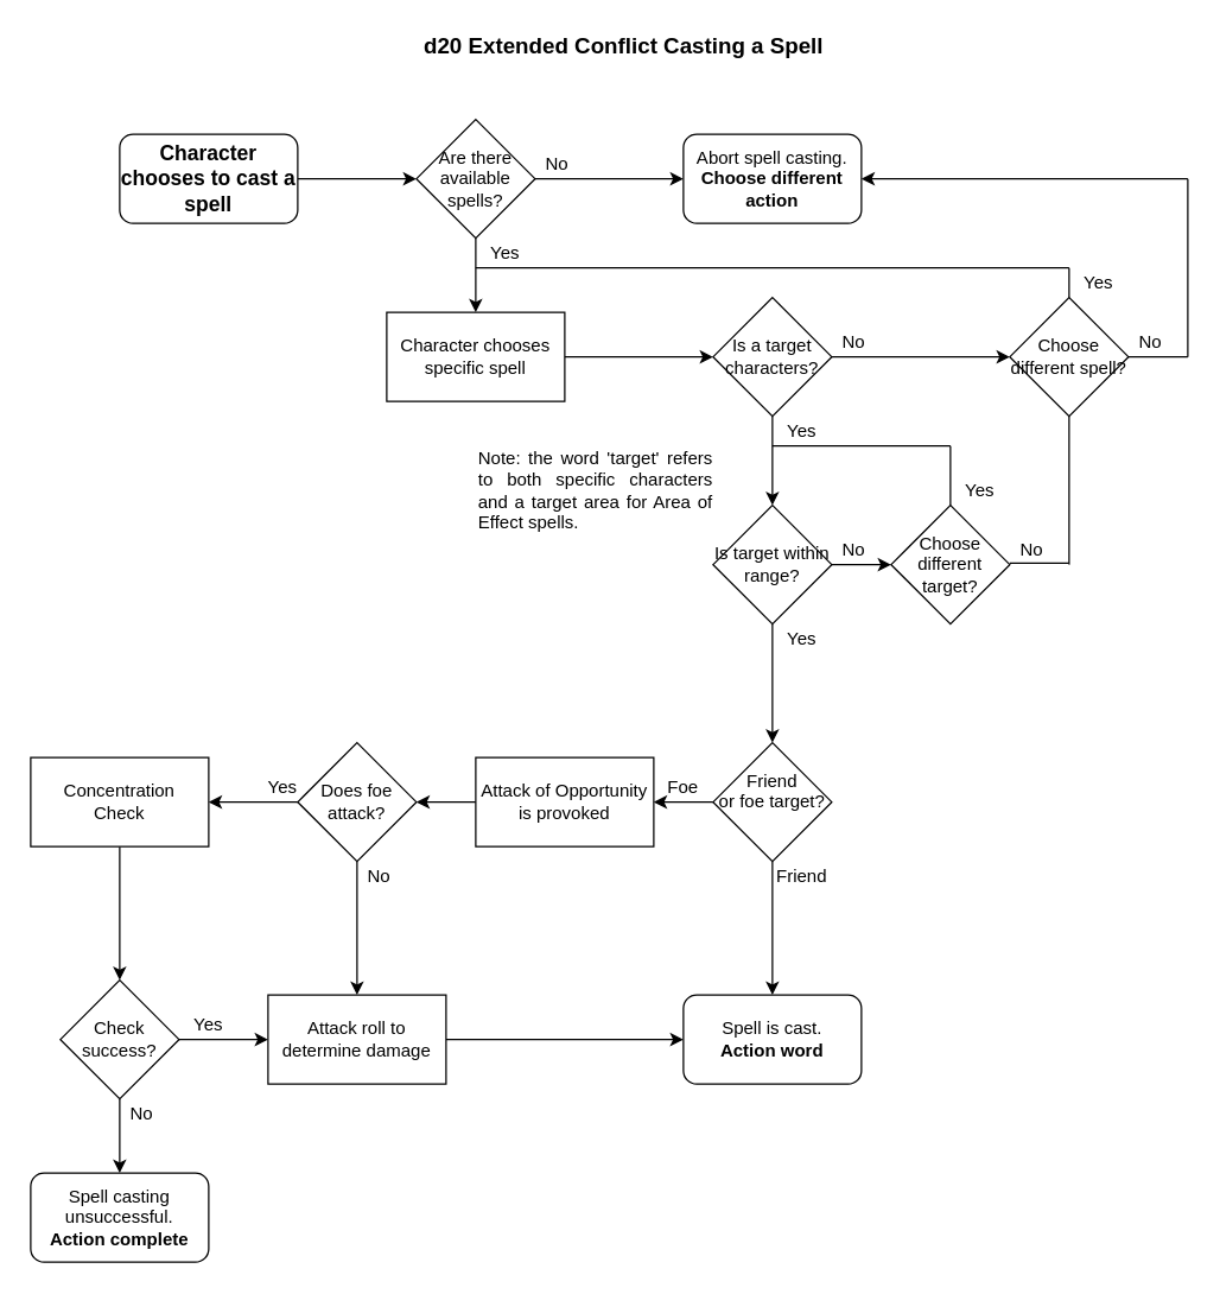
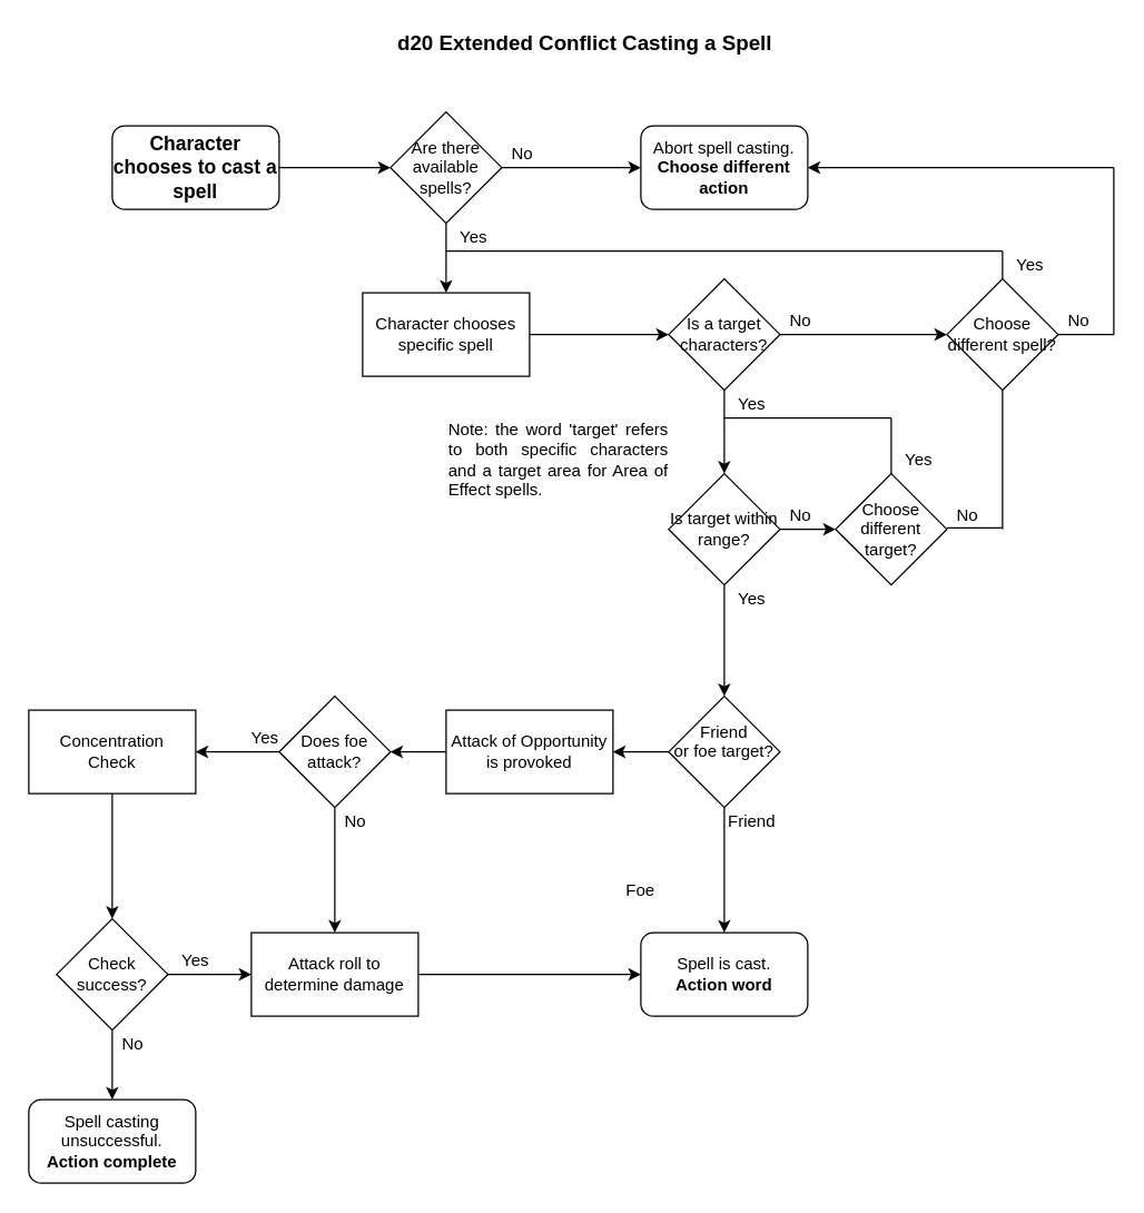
- <mxCell id="44" value="Foe" style="text;html=1;strokeColor=none;fillColor=none;align=center;verticalAlign=middle;whiteSpace=wrap;rounded=0;" vertex="1" parent="1"><mxGeometry x="440" y="520" width="40" height="20" as="geometry" /></mxCell>
+ <mxCell id="44" value="Foe" style="text;html=1;strokeColor=none;fillColor=none;align=center;verticalAlign=middle;whiteSpace=wrap;rounded=0;" vertex="1" parent="1"><mxGeometry x="440" y="630" width="40" height="20" as="geometry" /></mxCell>
